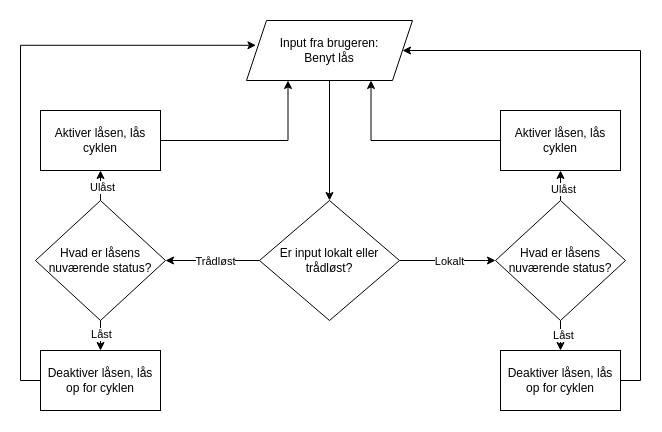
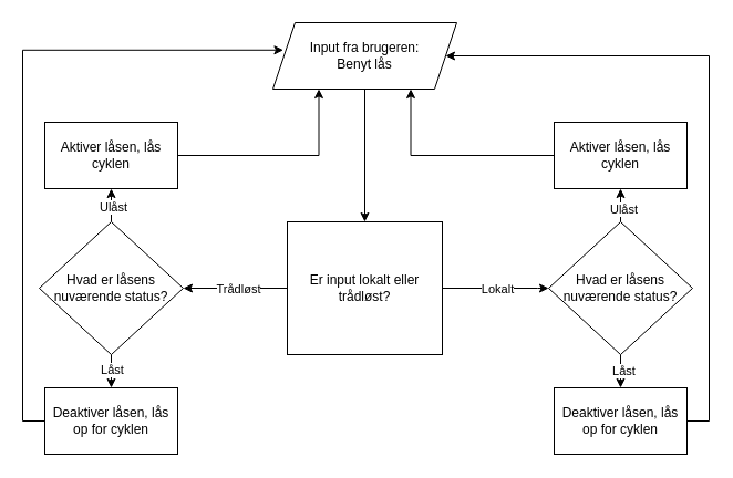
- <mxCell id="8" value="Er input lokalt eller trådløst?" style="rhombus;whiteSpace=wrap;html=1;" parent="1" vertex="1"><mxGeometry x="259" y="200" width="140" height="120" as="geometry" /></mxCell>
+ <mxCell id="8" value="Er input lokalt eller trådløst?" style="whiteSpace=wrap;html=1;rounded=0;" parent="1" vertex="1"><mxGeometry x="259" y="200" width="140" height="120" as="geometry" /></mxCell>
